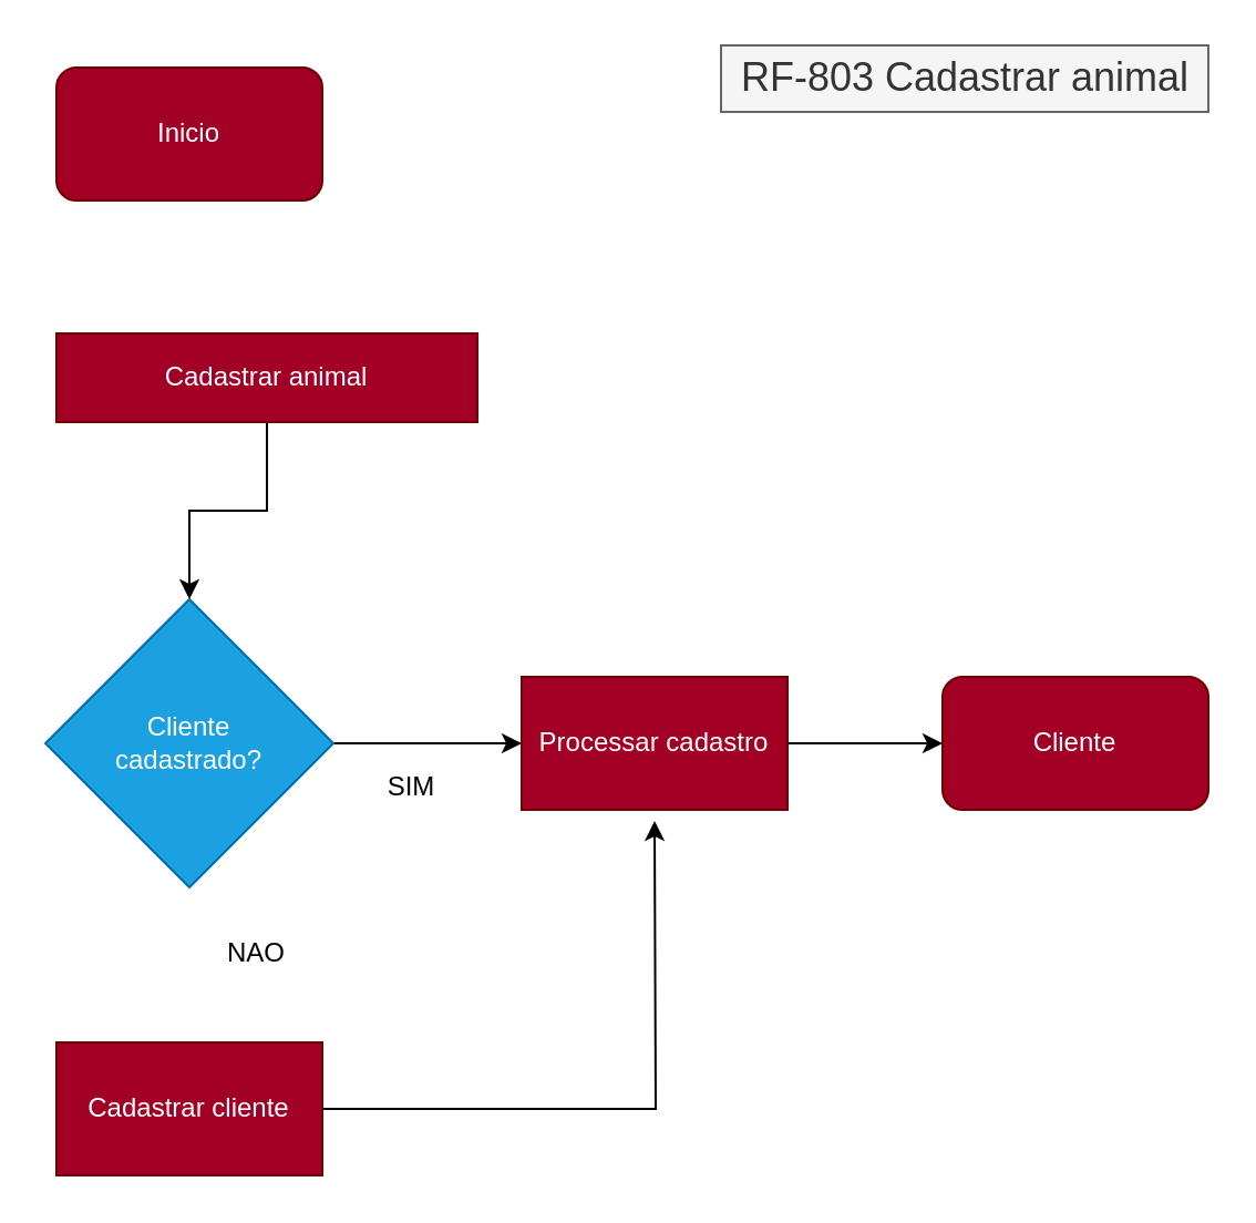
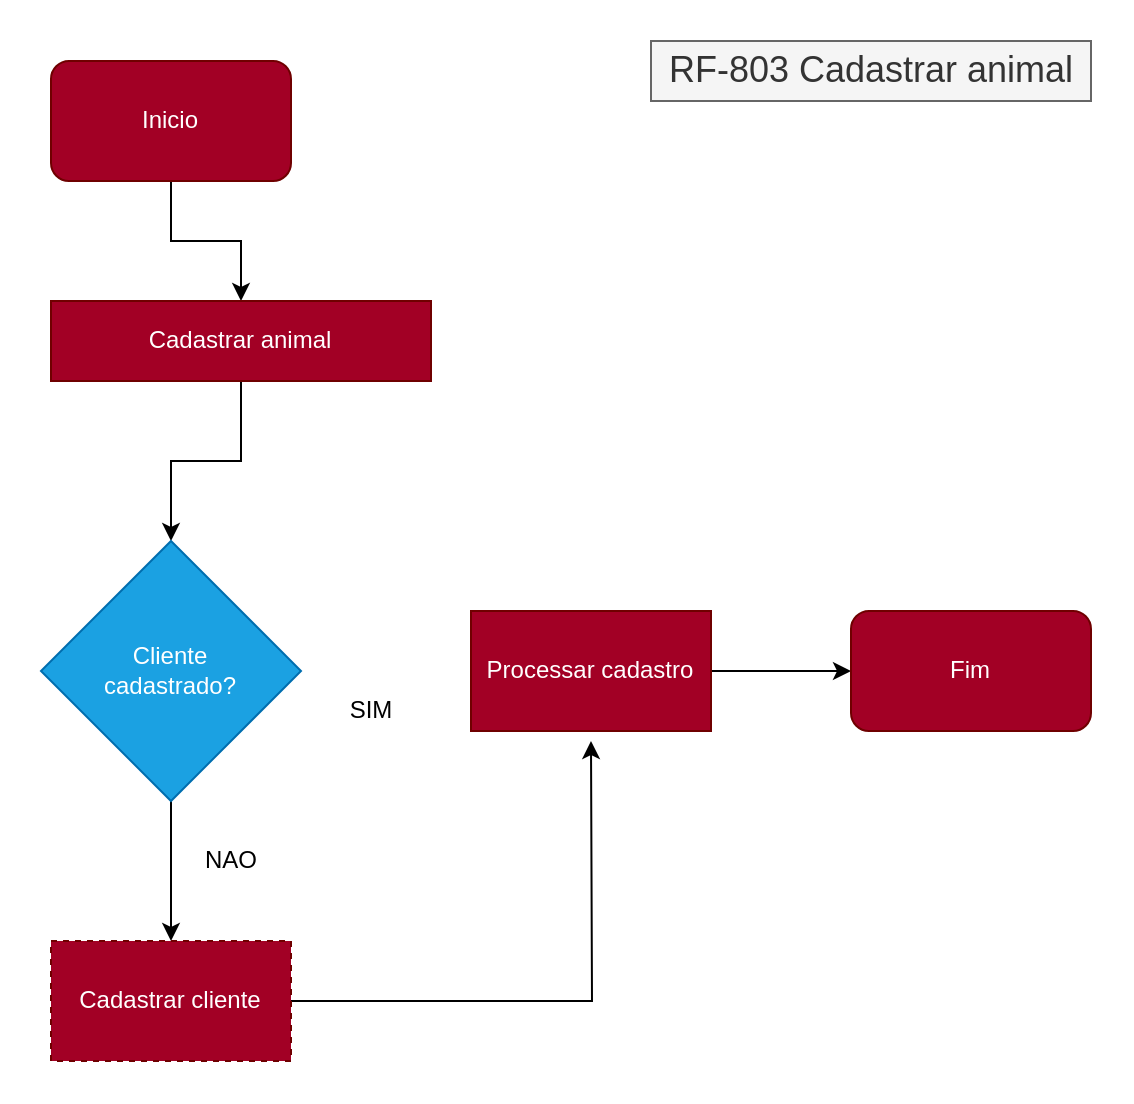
+ <mxCell id="2" style="edgeStyle=orthogonalEdgeStyle;rounded=0;orthogonalLoop=1;jettySize=auto;html=1;entryX=0.5;entryY=0;entryDx=0;entryDy=0;" parent="1" source="3" target="5" edge="1"><mxGeometry relative="1" as="geometry" /></mxCell>
- <mxCell id="7" style="edgeStyle=orthogonalEdgeStyle;rounded=0;orthogonalLoop=1;jettySize=auto;html=1;" parent="1" source="8" target="13" edge="1"><mxGeometry relative="1" as="geometry"><mxPoint x="265" y="335" as="targetPoint" /></mxGeometry></mxCell>
- <mxCell id="15" value="Cliente" style="rounded=1;whiteSpace=wrap;html=1;fillColor=#a20025;fontColor=#ffffff;strokeColor=#6F0000;" parent="1" vertex="1"><mxGeometry x="425" y="305" width="120" height="60" as="geometry" /></mxCell>
+ <mxCell id="15" value="Fim" style="rounded=1;whiteSpace=wrap;html=1;fillColor=#a20025;fontColor=#ffffff;strokeColor=#6F0000;" parent="1" vertex="1"><mxGeometry x="425" y="305" width="120" height="60" as="geometry" /></mxCell>
+ <mxCell id="6" style="edgeStyle=orthogonalEdgeStyle;rounded=0;orthogonalLoop=1;jettySize=auto;html=1;" parent="1" source="8" target="10" edge="1"><mxGeometry relative="1" as="geometry"><mxPoint x="-65" y="335" as="targetPoint" /></mxGeometry></mxCell>
- <mxCell id="10" value="Cadastrar cliente" style="rounded=0;whiteSpace=wrap;html=1;fillColor=#a20025;fontColor=#ffffff;strokeColor=#6F0000;" parent="1" vertex="1"><mxGeometry x="25" y="470" width="120" height="60" as="geometry" /></mxCell>
+ <mxCell id="10" value="Cadastrar cliente" style="rounded=0;whiteSpace=wrap;html=1;fillColor=#a20025;fontColor=#ffffff;strokeColor=#6F0000;dashed=1;" parent="1" vertex="1"><mxGeometry x="25" y="470" width="120" height="60" as="geometry" /></mxCell>
